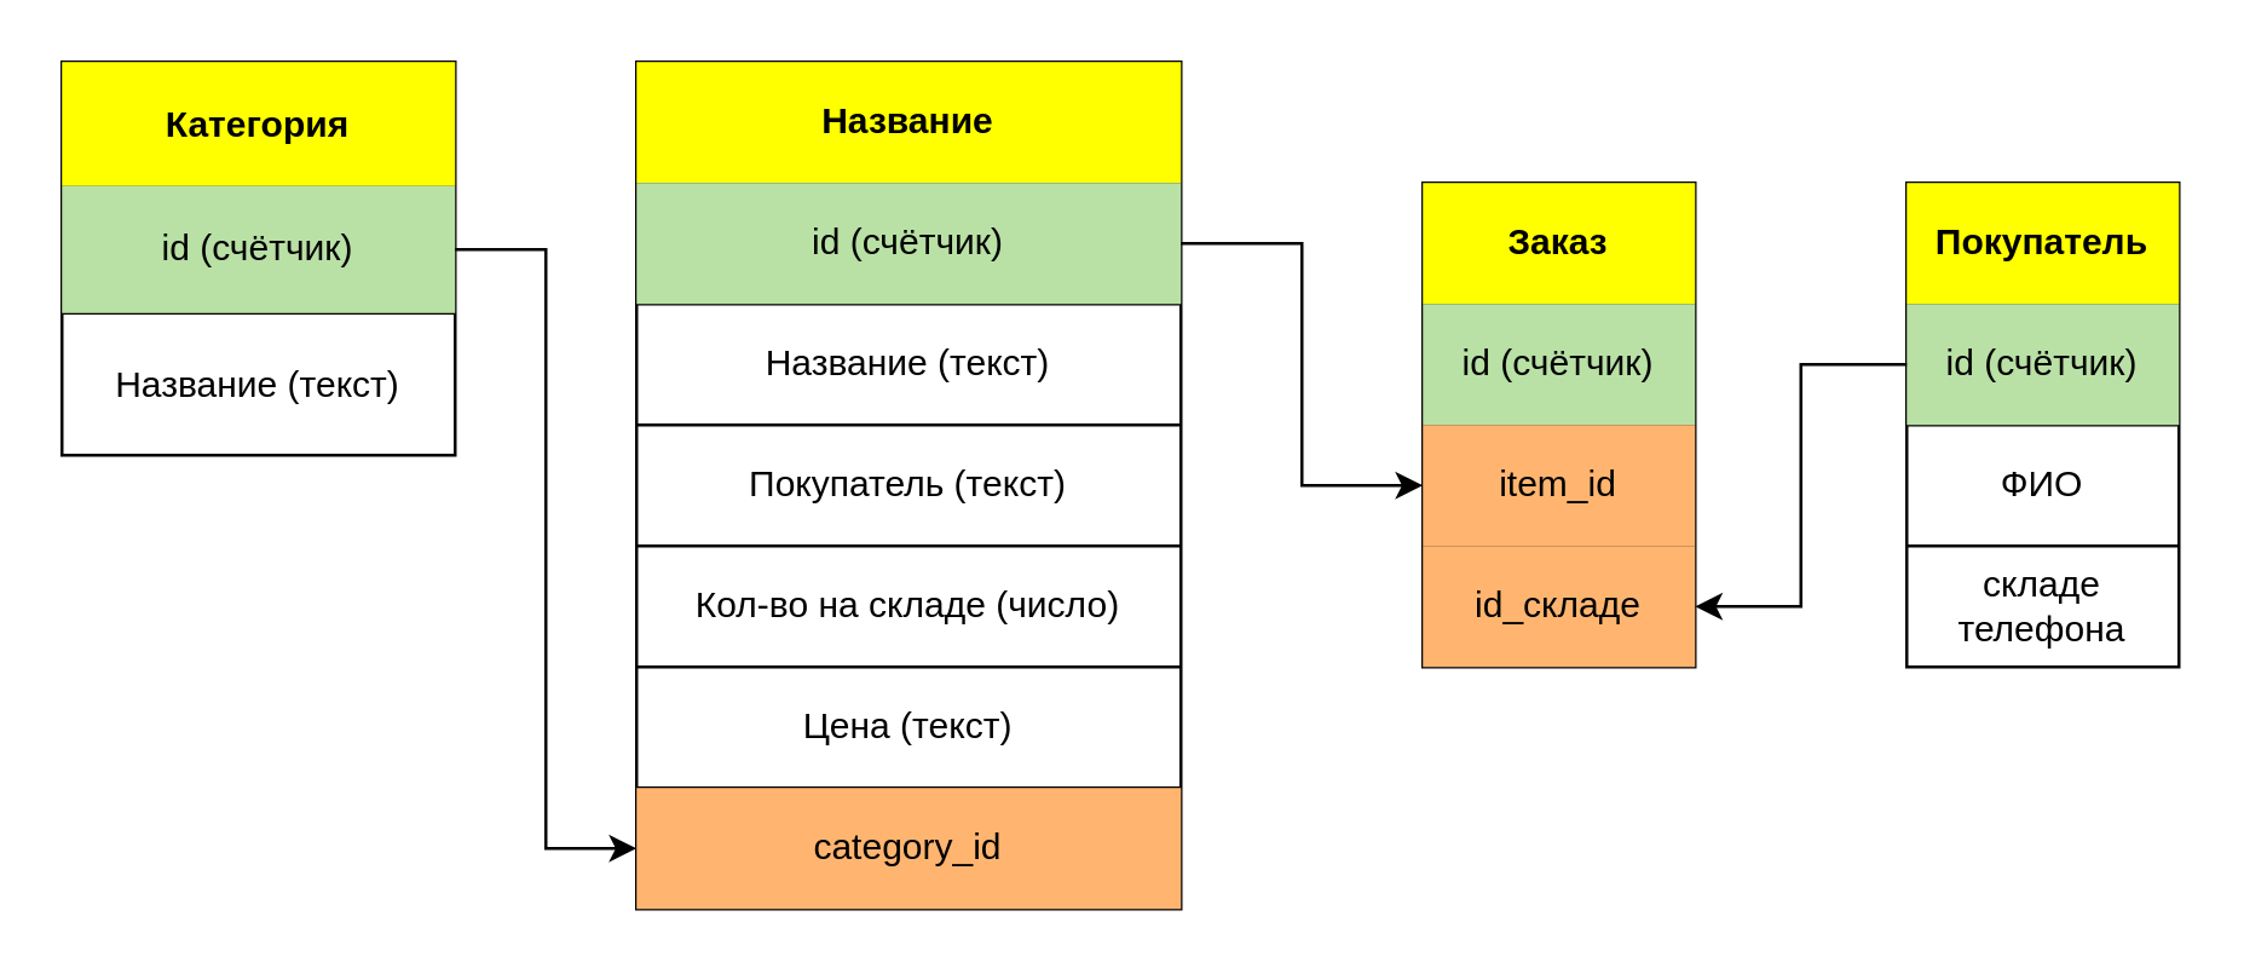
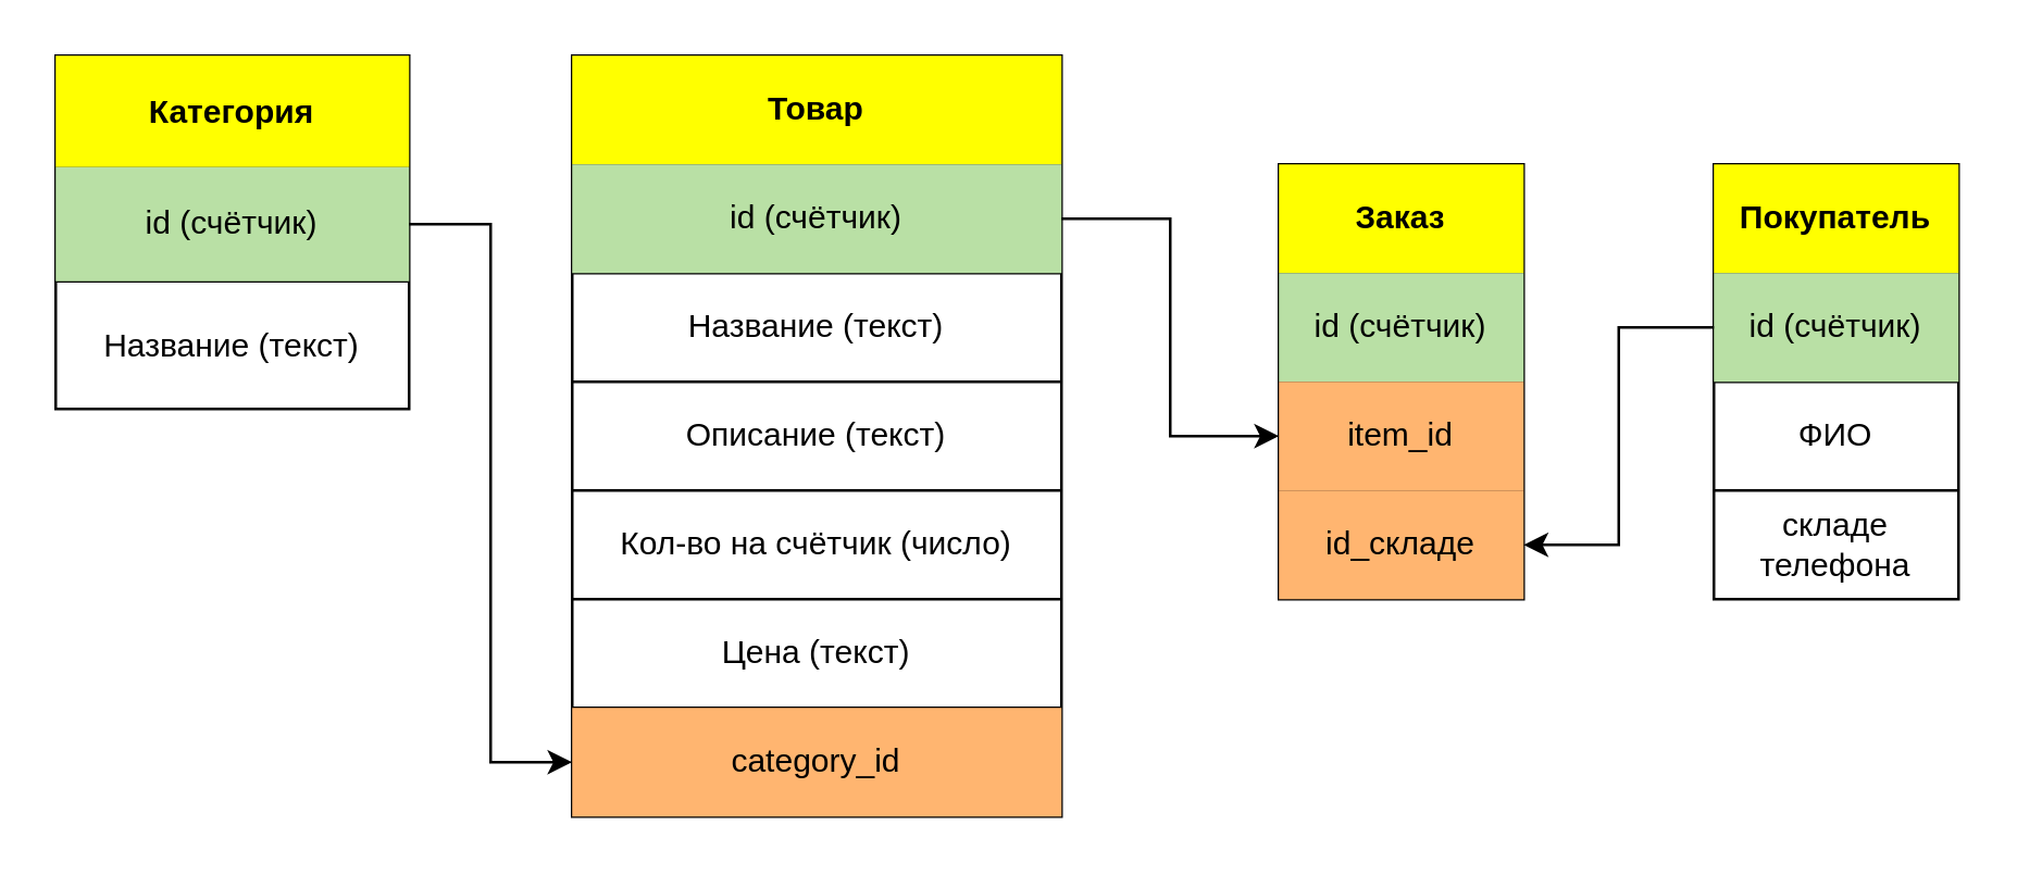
- <mxCell id="4" value="&lt;b&gt;Название&lt;/b&gt;" style="shape=partialRectangle;html=1;whiteSpace=wrap;connectable=0;strokeColor=inherit;overflow=hidden;fillColor=#FFFF00;top=0;left=0;bottom=0;right=0;pointerEvents=1;" vertex="1" parent="3"><mxGeometry width="180" height="40" as="geometry"><mxRectangle width="180" height="40" as="alternateBounds" /></mxGeometry></mxCell>
+ <mxCell id="4" value="&lt;b&gt;Товар&lt;/b&gt;" style="shape=partialRectangle;html=1;whiteSpace=wrap;connectable=0;strokeColor=inherit;overflow=hidden;fillColor=#FFFF00;top=0;left=0;bottom=0;right=0;pointerEvents=1;" vertex="1" parent="3"><mxGeometry width="180" height="40" as="geometry"><mxRectangle width="180" height="40" as="alternateBounds" /></mxGeometry></mxCell>
- <mxCell id="10" value="Покупатель (текст)" style="shape=partialRectangle;html=1;whiteSpace=wrap;connectable=0;strokeColor=inherit;overflow=hidden;fillColor=none;top=0;left=0;bottom=0;right=0;pointerEvents=1;" vertex="1" parent="9"><mxGeometry width="180" height="40" as="geometry"><mxRectangle width="180" height="40" as="alternateBounds" /></mxGeometry></mxCell>
+ <mxCell id="10" value="Описание (текст)" style="shape=partialRectangle;html=1;whiteSpace=wrap;connectable=0;strokeColor=inherit;overflow=hidden;fillColor=none;top=0;left=0;bottom=0;right=0;pointerEvents=1;" vertex="1" parent="9"><mxGeometry width="180" height="40" as="geometry"><mxRectangle width="180" height="40" as="alternateBounds" /></mxGeometry></mxCell>
- <mxCell id="12" value="Кол-во на складе (число)" style="shape=partialRectangle;html=1;whiteSpace=wrap;connectable=0;strokeColor=inherit;overflow=hidden;fillColor=none;top=0;left=0;bottom=0;right=0;pointerEvents=1;" vertex="1" parent="11"><mxGeometry width="180" height="40" as="geometry"><mxRectangle width="180" height="40" as="alternateBounds" /></mxGeometry></mxCell>
+ <mxCell id="12" value="Кол-во на счётчик (число)" style="shape=partialRectangle;html=1;whiteSpace=wrap;connectable=0;strokeColor=inherit;overflow=hidden;fillColor=none;top=0;left=0;bottom=0;right=0;pointerEvents=1;" vertex="1" parent="11"><mxGeometry width="180" height="40" as="geometry"><mxRectangle width="180" height="40" as="alternateBounds" /></mxGeometry></mxCell>
